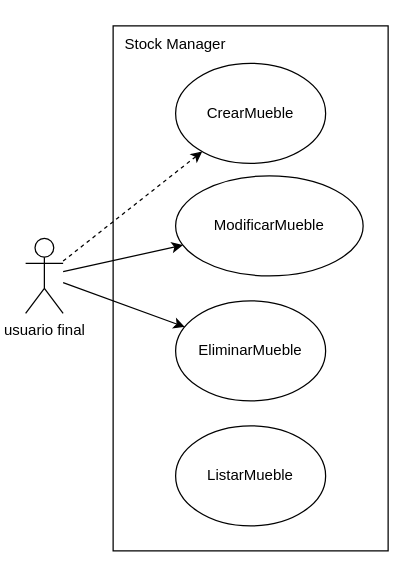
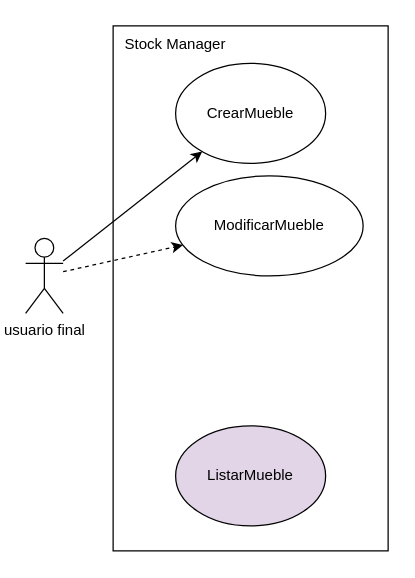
- <mxCell id="7" style="rounded=0;orthogonalLoop=1;jettySize=auto;html=1;dashed=1;" edge="1" parent="1" source="10" target="3"><mxGeometry relative="1" as="geometry" /></mxCell>
+ <mxCell id="7" style="rounded=0;orthogonalLoop=1;jettySize=auto;html=1;" edge="1" parent="1" source="10" target="3"><mxGeometry relative="1" as="geometry" /></mxCell>
- <mxCell id="8" style="rounded=0;orthogonalLoop=1;jettySize=auto;html=1;" edge="1" parent="1" source="10" target="4"><mxGeometry relative="1" as="geometry" /></mxCell>
+ <mxCell id="8" style="rounded=0;orthogonalLoop=1;jettySize=auto;html=1;dashed=1;" edge="1" parent="1" source="10" target="4"><mxGeometry relative="1" as="geometry" /></mxCell>
- <mxCell id="9" style="rounded=0;orthogonalLoop=1;jettySize=auto;html=1;" edge="1" parent="1" source="10" target="5"><mxGeometry relative="1" as="geometry" /></mxCell>
- <mxCell id="5" value="EliminarMueble" style="ellipse;whiteSpace=wrap;html=1;" vertex="1" parent="1"><mxGeometry x="140" y="240" width="120" height="80" as="geometry" /></mxCell>
- <mxCell id="6" value="ListarMueble" style="ellipse;whiteSpace=wrap;html=1;" vertex="1" parent="1"><mxGeometry x="140" y="340" width="120" height="80" as="geometry" /></mxCell>
+ <mxCell id="6" value="ListarMueble" style="ellipse;whiteSpace=wrap;html=1;fillColor=#e1d5e7;" vertex="1" parent="1"><mxGeometry x="140" y="340" width="120" height="80" as="geometry" /></mxCell>
